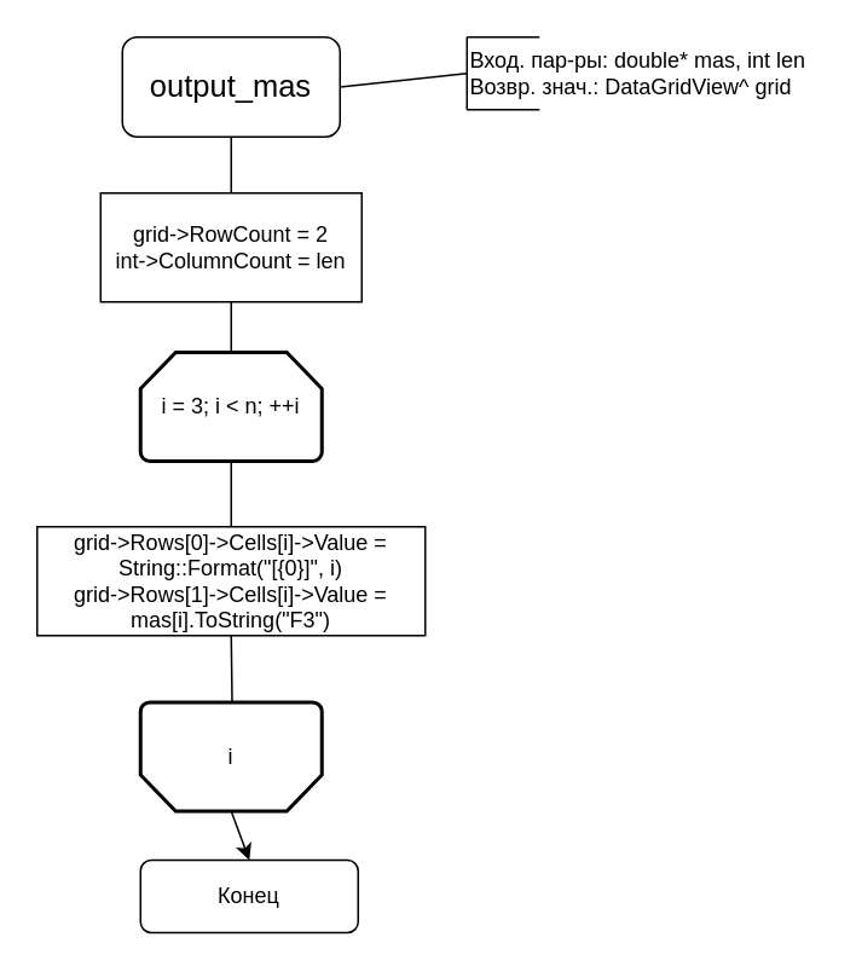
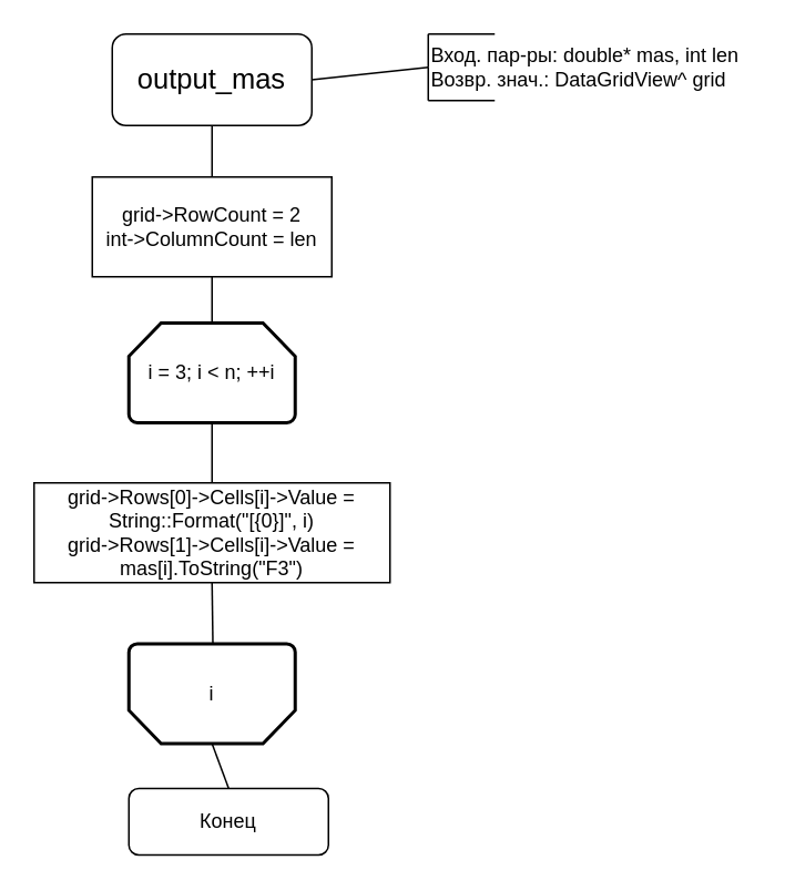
- <mxCell id="18" value="" style="endArrow=classic;html=1;rounded=0;exitX=0.5;exitY=0;exitDx=0;exitDy=0;exitPerimeter=0;entryX=0.5;entryY=0;entryDx=0;entryDy=0;" edge="1" parent="1" source="17" target="3"><mxGeometry width="50" height="50" relative="1" as="geometry"><mxPoint x="39.833" y="364.833" as="sourcePoint" /><mxPoint x="89.833" y="314.833" as="targetPoint" /></mxGeometry></mxCell>
+ <mxCell id="18" value="" style="endArrow=none;html=1;rounded=0;exitX=0.5;exitY=0;exitDx=0;exitDy=0;exitPerimeter=0;entryX=0.5;entryY=0;entryDx=0;entryDy=0;" edge="1" parent="1" source="17" target="3"><mxGeometry width="50" height="50" relative="1" as="geometry"><mxPoint x="39.833" y="364.833" as="sourcePoint" /><mxPoint x="89.833" y="314.833" as="targetPoint" /></mxGeometry></mxCell>
